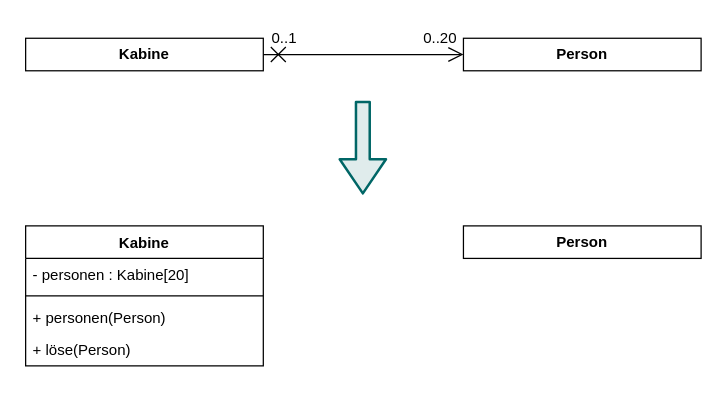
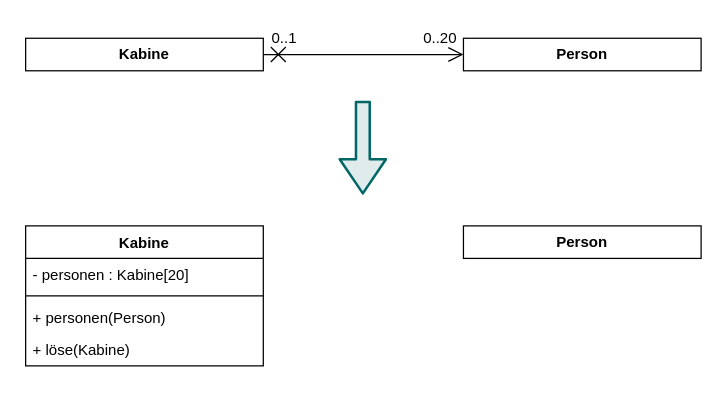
- <mxCell id="7" value="+ löse(Person)" style="text;strokeColor=none;fillColor=none;align=left;verticalAlign=top;spacingLeft=4;spacingRight=4;overflow=hidden;rotatable=0;points=[[0,0.5],[1,0.5]];portConstraint=eastwest;whiteSpace=wrap;html=1;" parent="3" vertex="1"><mxGeometry y="86" width="190" height="26" as="geometry" /></mxCell>
+ <mxCell id="7" value="+ löse(Kabine)" style="text;strokeColor=none;fillColor=none;align=left;verticalAlign=top;spacingLeft=4;spacingRight=4;overflow=hidden;rotatable=0;points=[[0,0.5],[1,0.5]];portConstraint=eastwest;whiteSpace=wrap;html=1;" parent="3" vertex="1"><mxGeometry y="86" width="190" height="26" as="geometry" /></mxCell>
